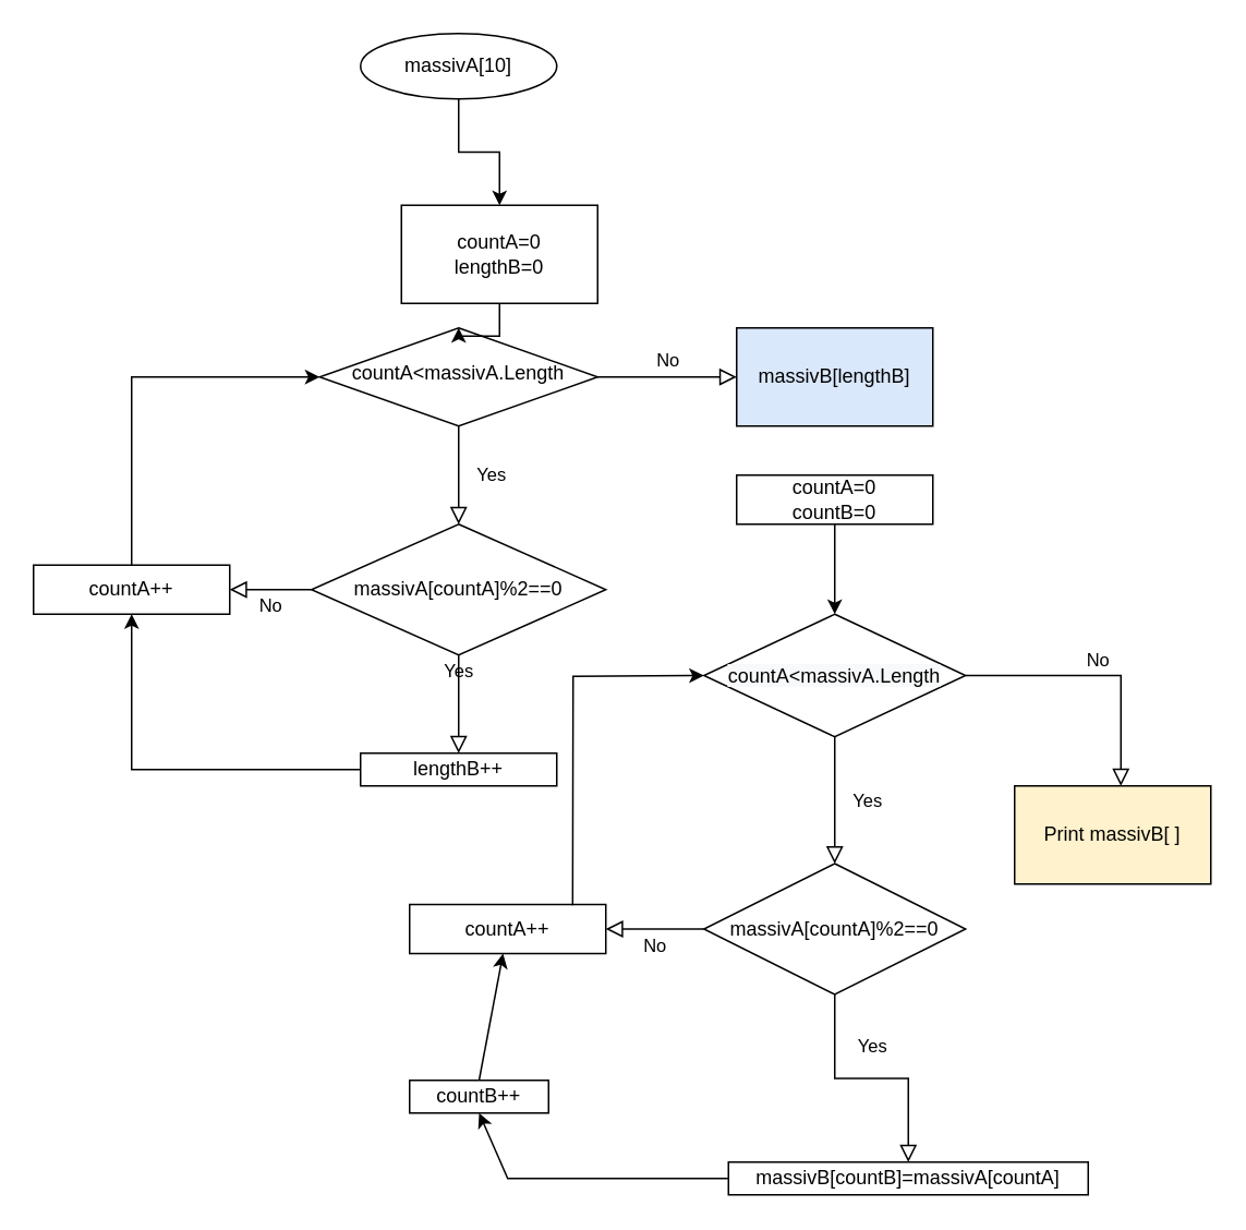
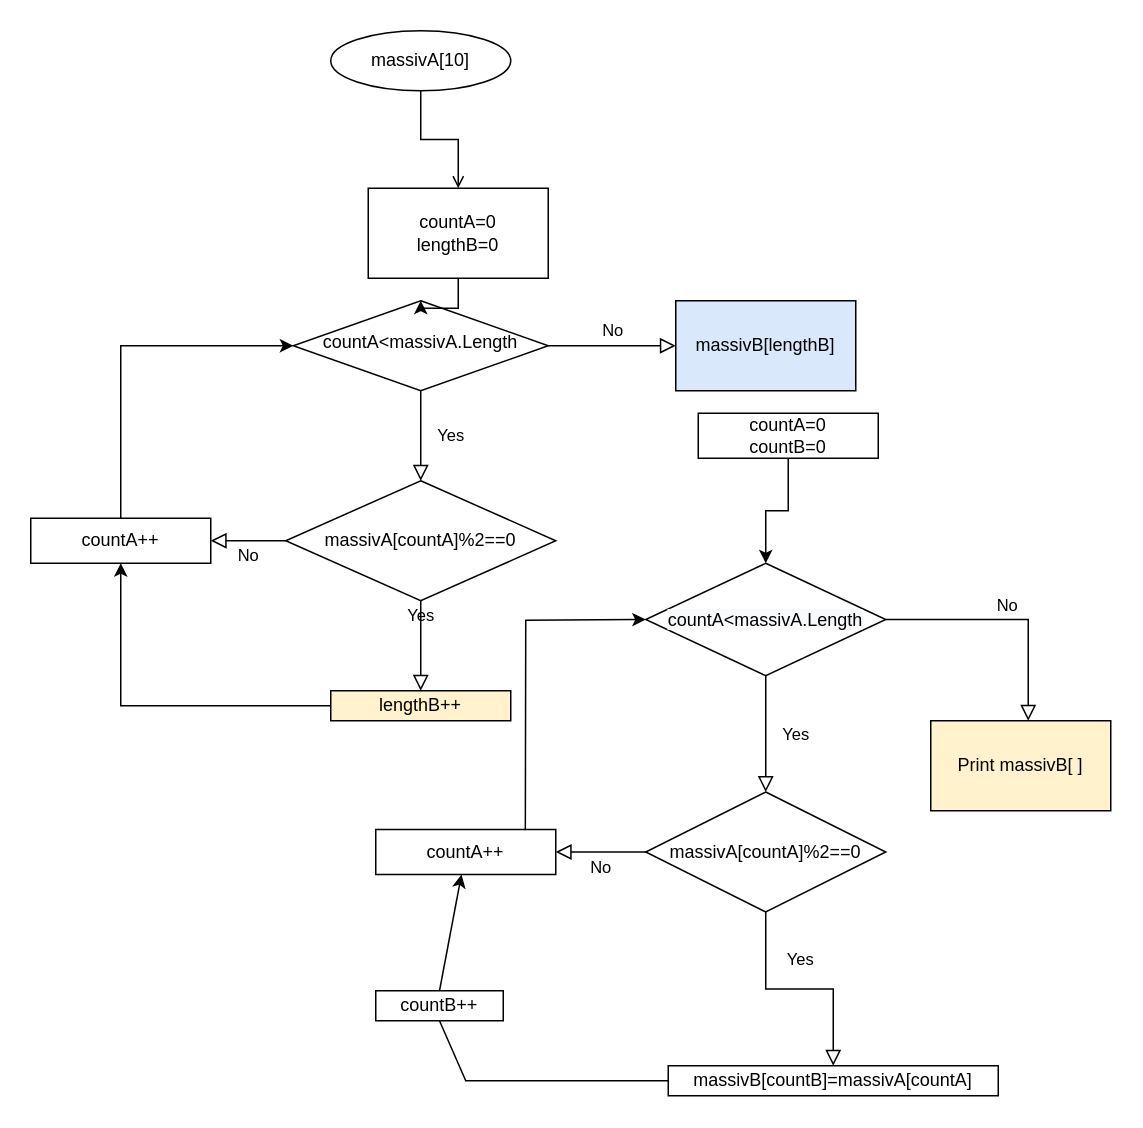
- <mxCell id="2" value="" style="edgeStyle=orthogonalEdgeStyle;rounded=0;orthogonalLoop=1;jettySize=auto;html=1;" edge="1" parent="1" source="3" target="8"><mxGeometry relative="1" as="geometry" /></mxCell>
+ <mxCell id="2" value="" style="edgeStyle=orthogonalEdgeStyle;rounded=0;orthogonalLoop=1;jettySize=auto;html=1;endArrow=open;" edge="1" parent="1" source="3" target="8"><mxGeometry relative="1" as="geometry" /></mxCell>
- <mxCell id="18" value="countA=0&lt;br&gt;countB=0" style="rounded=0;whiteSpace=wrap;html=1;" vertex="1" parent="1"><mxGeometry x="450" y="290" width="120" height="30" as="geometry" /></mxCell>
+ <mxCell id="18" value="countA=0&lt;br&gt;countB=0" style="rounded=0;whiteSpace=wrap;html=1;" vertex="1" parent="1"><mxGeometry x="465" y="275" width="120" height="30" as="geometry" /></mxCell>
- <mxCell id="11" value="lengthB++" style="whiteSpace=wrap;html=1;" vertex="1" parent="1"><mxGeometry x="220" y="460" width="120" height="20" as="geometry" /></mxCell>
+ <mxCell id="11" value="lengthB++" style="whiteSpace=wrap;html=1;fillColor=#fff2cc;" vertex="1" parent="1"><mxGeometry x="220" y="460" width="120" height="20" as="geometry" /></mxCell>
- <mxCell id="31" value="" style="endArrow=classic;html=1;rounded=0;exitX=0;exitY=0.5;exitDx=0;exitDy=0;entryX=0.5;entryY=1;entryDx=0;entryDy=0;" edge="1" parent="1" source="30" target="26"><mxGeometry width="50" height="50" relative="1" as="geometry"><mxPoint x="440" y="620" as="sourcePoint" /><mxPoint x="300" y="680" as="targetPoint" /><Array as="points"><mxPoint x="310" y="720" /></Array></mxGeometry></mxCell>
+ <mxCell id="31" value="" style="endArrow=none;html=1;rounded=0;exitX=0;exitY=0.5;exitDx=0;exitDy=0;entryX=0.5;entryY=1;entryDx=0;entryDy=0;" edge="1" parent="1" source="30" target="26"><mxGeometry width="50" height="50" relative="1" as="geometry"><mxPoint x="440" y="620" as="sourcePoint" /><mxPoint x="300" y="680" as="targetPoint" /><Array as="points"><mxPoint x="310" y="720" /></Array></mxGeometry></mxCell>
